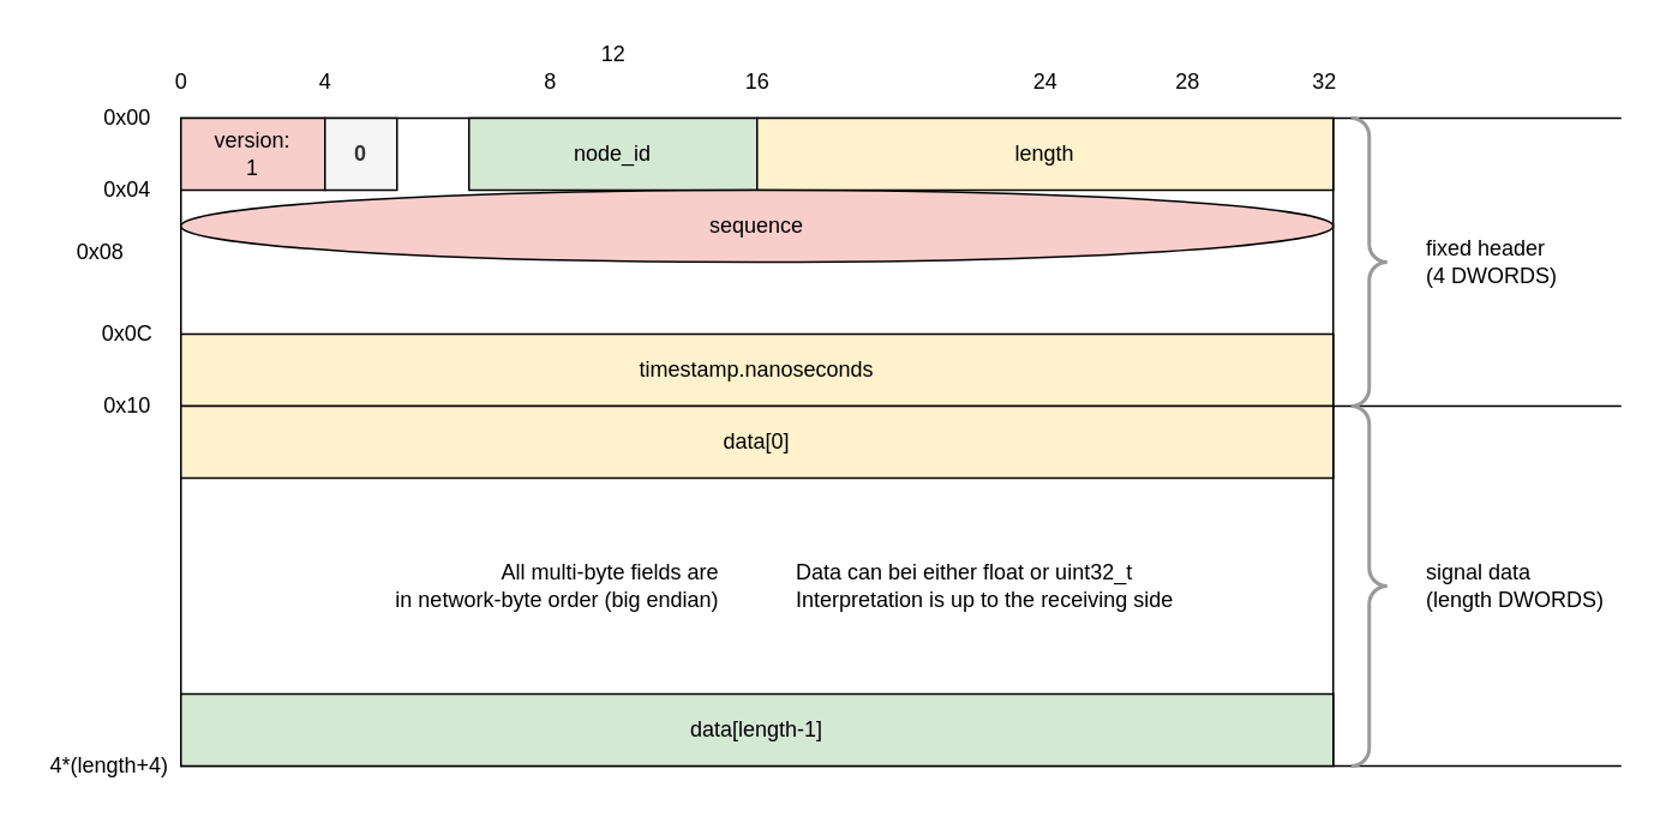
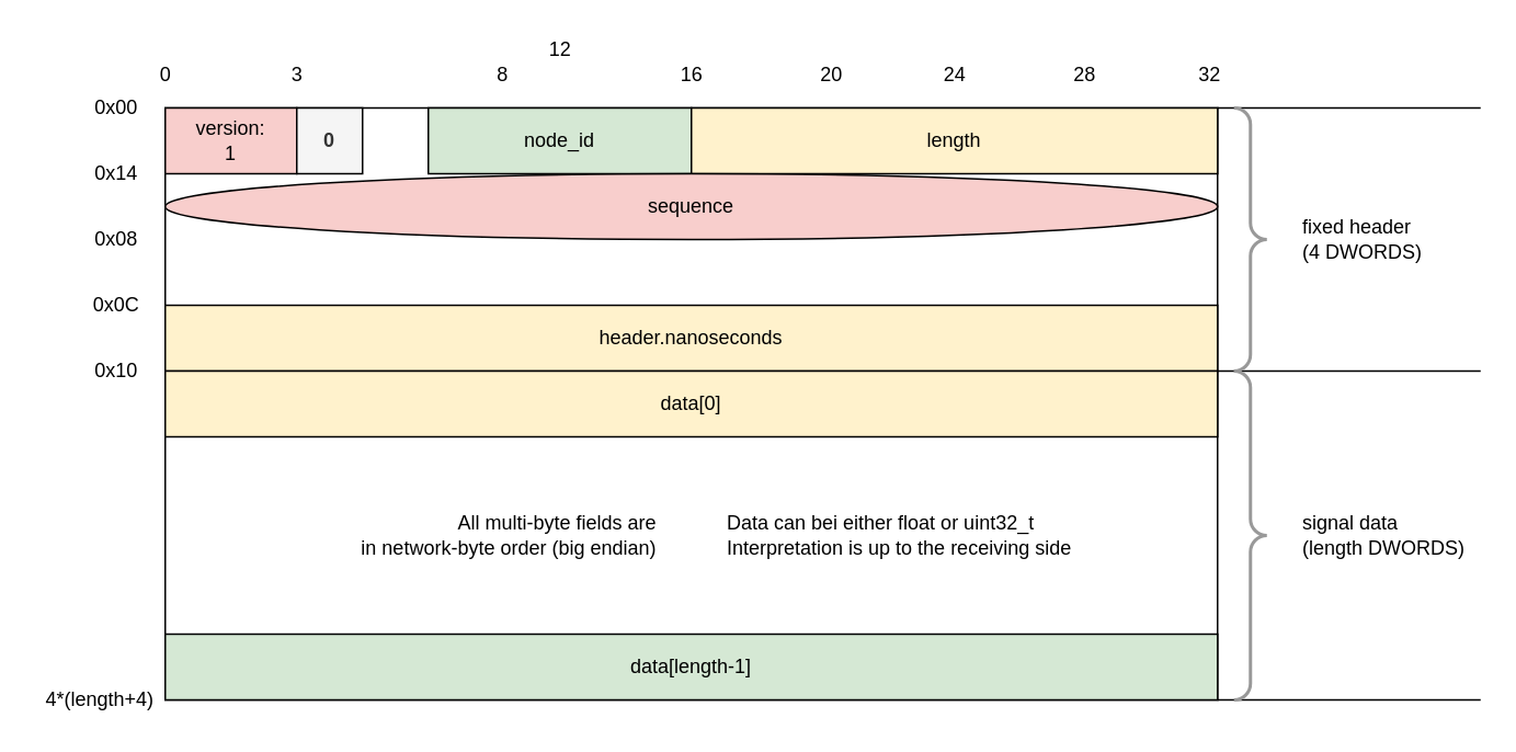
- <mxCell id="14" value="&lt;font style=&quot;font-size: 12px&quot;&gt;4&lt;/font&gt;" style="text;html=1;align=center;verticalAlign=middle;resizable=0;points=[];autosize=1;strokeColor=none;fillColor=none;" vertex="1" parent="1"><mxGeometry x="170" y="35" width="20" height="20" as="geometry" /></mxCell>
+ <mxCell id="14" value="&lt;font style=&quot;font-size: 12px&quot;&gt;3&lt;/font&gt;" style="text;html=1;align=center;verticalAlign=middle;resizable=0;points=[];autosize=1;strokeColor=none;fillColor=none;" vertex="1" parent="1"><mxGeometry x="170" y="35" width="20" height="20" as="geometry" /></mxCell>
+ <mxCell id="18" value="&lt;font style=&quot;font-size: 12px&quot;&gt;20&lt;/font&gt;" style="text;html=1;align=center;verticalAlign=middle;resizable=0;points=[];autosize=1;strokeColor=none;fillColor=none;" vertex="1" parent="1"><mxGeometry x="490" y="35" width="30" height="20" as="geometry" /></mxCell>
- <mxCell id="23" value="&lt;font style=&quot;font-size: 12px&quot;&gt;0x04&lt;/font&gt;" style="text;html=1;align=center;verticalAlign=middle;resizable=0;points=[];autosize=1;strokeColor=none;fillColor=none;" vertex="1" parent="1"><mxGeometry x="50" y="95" width="40" height="20" as="geometry" /></mxCell>
+ <mxCell id="23" value="&lt;font style=&quot;font-size: 12px&quot;&gt;0x14&lt;/font&gt;" style="text;html=1;align=center;verticalAlign=middle;resizable=0;points=[];autosize=1;strokeColor=none;fillColor=none;" vertex="1" parent="1"><mxGeometry x="50" y="95" width="40" height="20" as="geometry" /></mxCell>
- <mxCell id="24" value="&lt;font style=&quot;font-size: 12px&quot;&gt;0x08&lt;/font&gt;" style="text;html=1;align=center;verticalAlign=middle;resizable=0;points=[];autosize=1;strokeColor=none;fillColor=none;" vertex="1" parent="1"><mxGeometry x="35" y="130" width="40" height="20" as="geometry" /></mxCell>
+ <mxCell id="24" value="&lt;font style=&quot;font-size: 12px&quot;&gt;0x08&lt;/font&gt;" style="text;html=1;align=center;verticalAlign=middle;resizable=0;points=[];autosize=1;strokeColor=none;fillColor=none;" vertex="1" parent="1"><mxGeometry x="50" y="135" width="40" height="20" as="geometry" /></mxCell>
- <mxCell id="8" value="timestamp.nanoseconds" style="rounded=0;whiteSpace=wrap;html=1;fillColor=#fff2cc;strokeColor=#000000;" vertex="1" parent="1"><mxGeometry x="100" y="185" width="640" height="40" as="geometry" /></mxCell>
+ <mxCell id="8" value="header.nanoseconds" style="rounded=0;whiteSpace=wrap;html=1;fillColor=#fff2cc;strokeColor=#000000;" vertex="1" parent="1"><mxGeometry x="100" y="185" width="640" height="40" as="geometry" /></mxCell>
